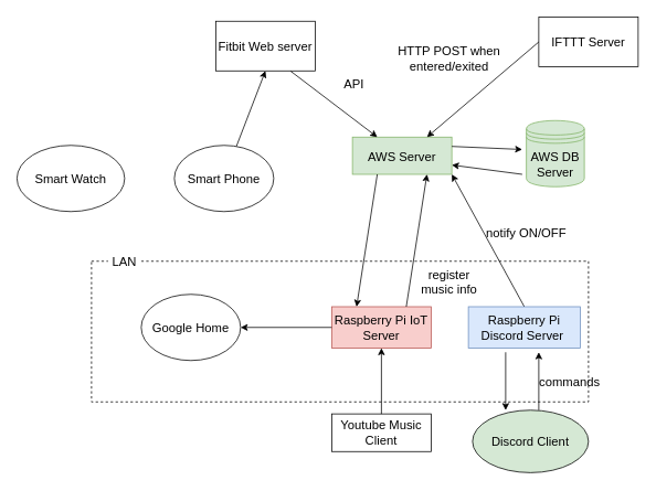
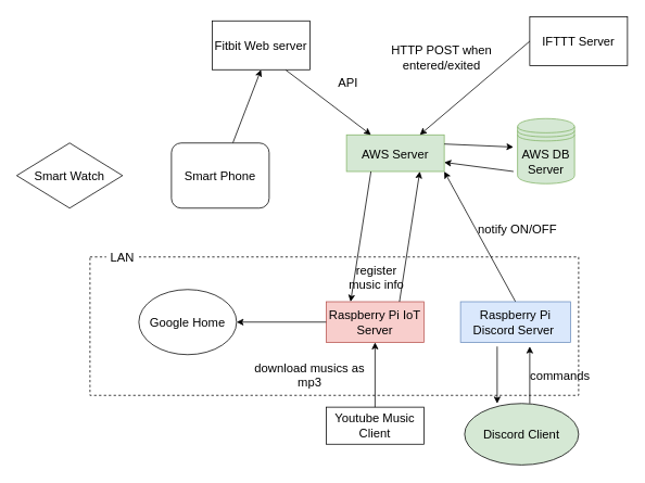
- <mxCell id="3" value="Smart Watch" style="ellipse;whiteSpace=wrap;html=1;fontSize=15;" parent="1" vertex="1"><mxGeometry y="175" width="130" height="80" as="geometry" x="20" /></mxCell>
+ <mxCell id="3" value="Smart Watch" style="rhombus;whiteSpace=wrap;html=1;fontSize=15;" parent="1" vertex="1"><mxGeometry y="175" width="130" height="80" as="geometry" x="20" /></mxCell>
- <mxCell id="13" value="Smart Phone" style="ellipse;whiteSpace=wrap;html=1;fontSize=15;" parent="1" vertex="1"><mxGeometry x="210" y="175" width="120" height="80" as="geometry" /></mxCell>
+ <mxCell id="13" value="Smart Phone" style="whiteSpace=wrap;html=1;fontSize=15;rounded=1;" parent="1" vertex="1"><mxGeometry x="210" y="175" width="120" height="80" as="geometry" /></mxCell>
- <mxCell id="32" value="register music info" style="text;html=1;strokeColor=none;fillColor=none;align=center;verticalAlign=middle;whiteSpace=wrap;rounded=0;fontSize=15;" parent="1" vertex="1"><mxGeometry x="497" y="325" width="90" height="30" as="geometry" /></mxCell>
+ <mxCell id="32" value="register music info" style="text;html=1;strokeColor=none;fillColor=none;align=center;verticalAlign=middle;whiteSpace=wrap;rounded=0;fontSize=15;" parent="1" vertex="1"><mxGeometry x="417" y="325" width="90" height="30" as="geometry" /></mxCell>
+ <mxCell id="19" value="download musics as mp3" style="text;html=1;strokeColor=none;fillColor=none;align=center;verticalAlign=middle;whiteSpace=wrap;rounded=0;fontSize=15;" parent="1" vertex="1"><mxGeometry x="300" y="445" width="160" height="30" as="geometry" /></mxCell>
